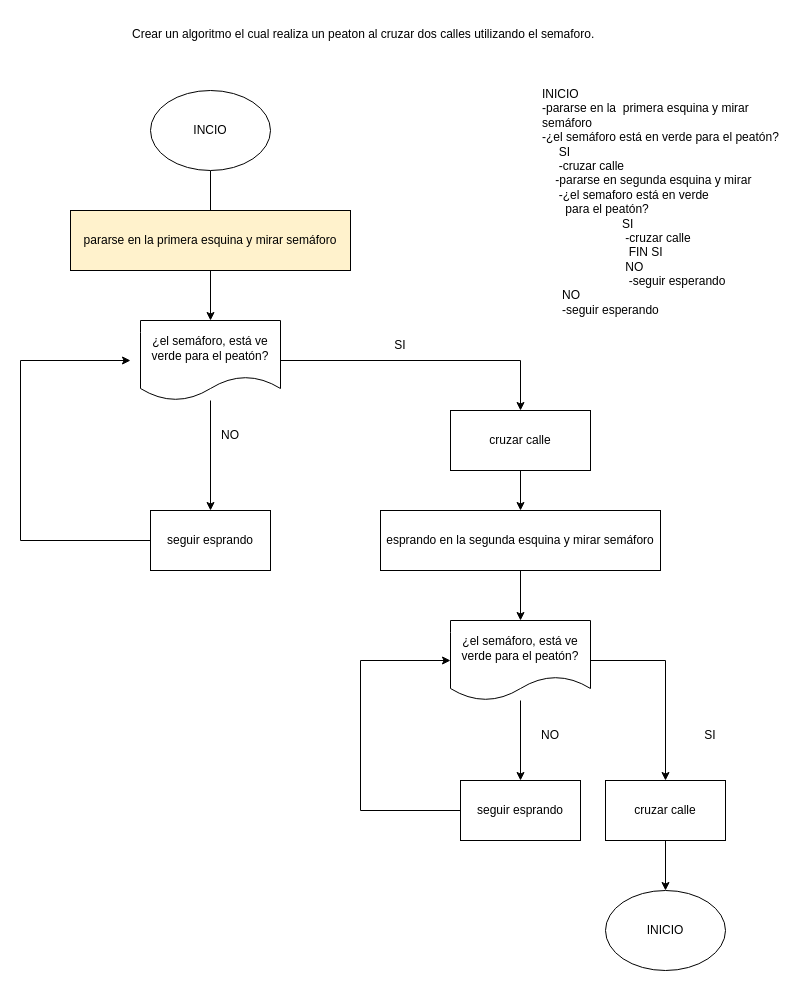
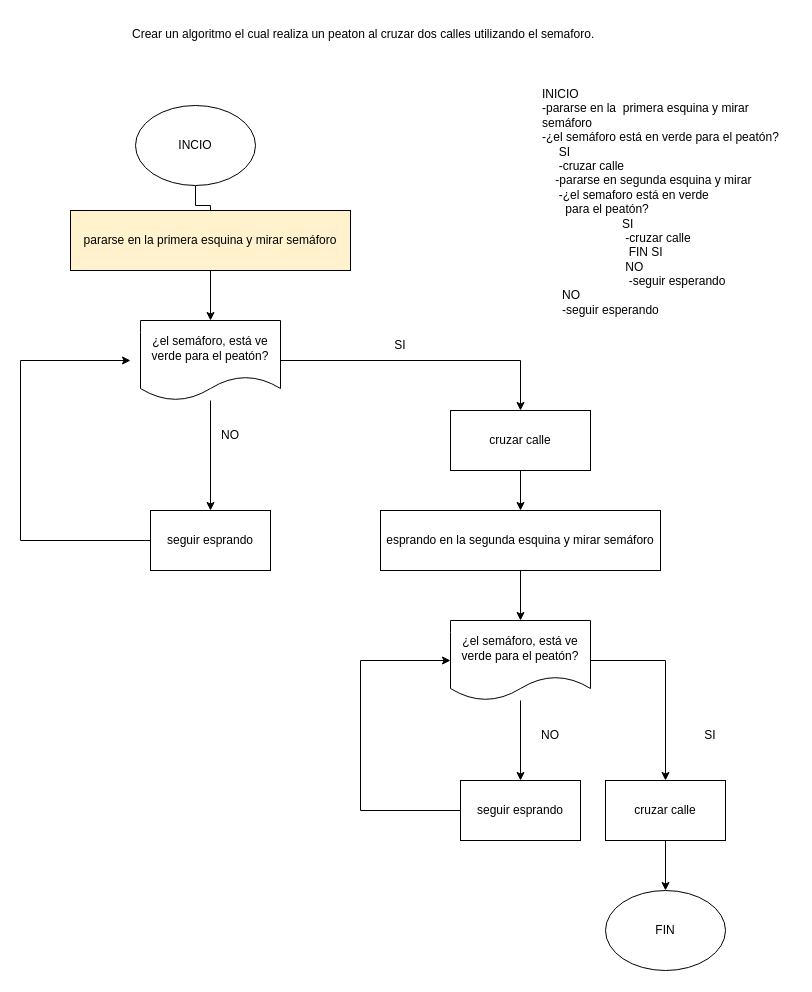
- <mxCell id="5" value="INCIO" style="ellipse;whiteSpace=wrap;html=1;" vertex="1" parent="1"><mxGeometry x="150" y="90" width="120" height="80" as="geometry" /></mxCell>
+ <mxCell id="5" value="INCIO" style="ellipse;whiteSpace=wrap;html=1;" vertex="1" parent="1"><mxGeometry x="135" y="105" width="120" height="80" as="geometry" /></mxCell>
- <mxCell id="25" value="INICIO" style="ellipse;whiteSpace=wrap;html=1;" vertex="1" parent="1"><mxGeometry x="605" y="890" width="120" height="80" as="geometry" /></mxCell>
+ <mxCell id="25" value="FIN" style="ellipse;whiteSpace=wrap;html=1;" vertex="1" parent="1"><mxGeometry x="605" y="890" width="120" height="80" as="geometry" /></mxCell>
